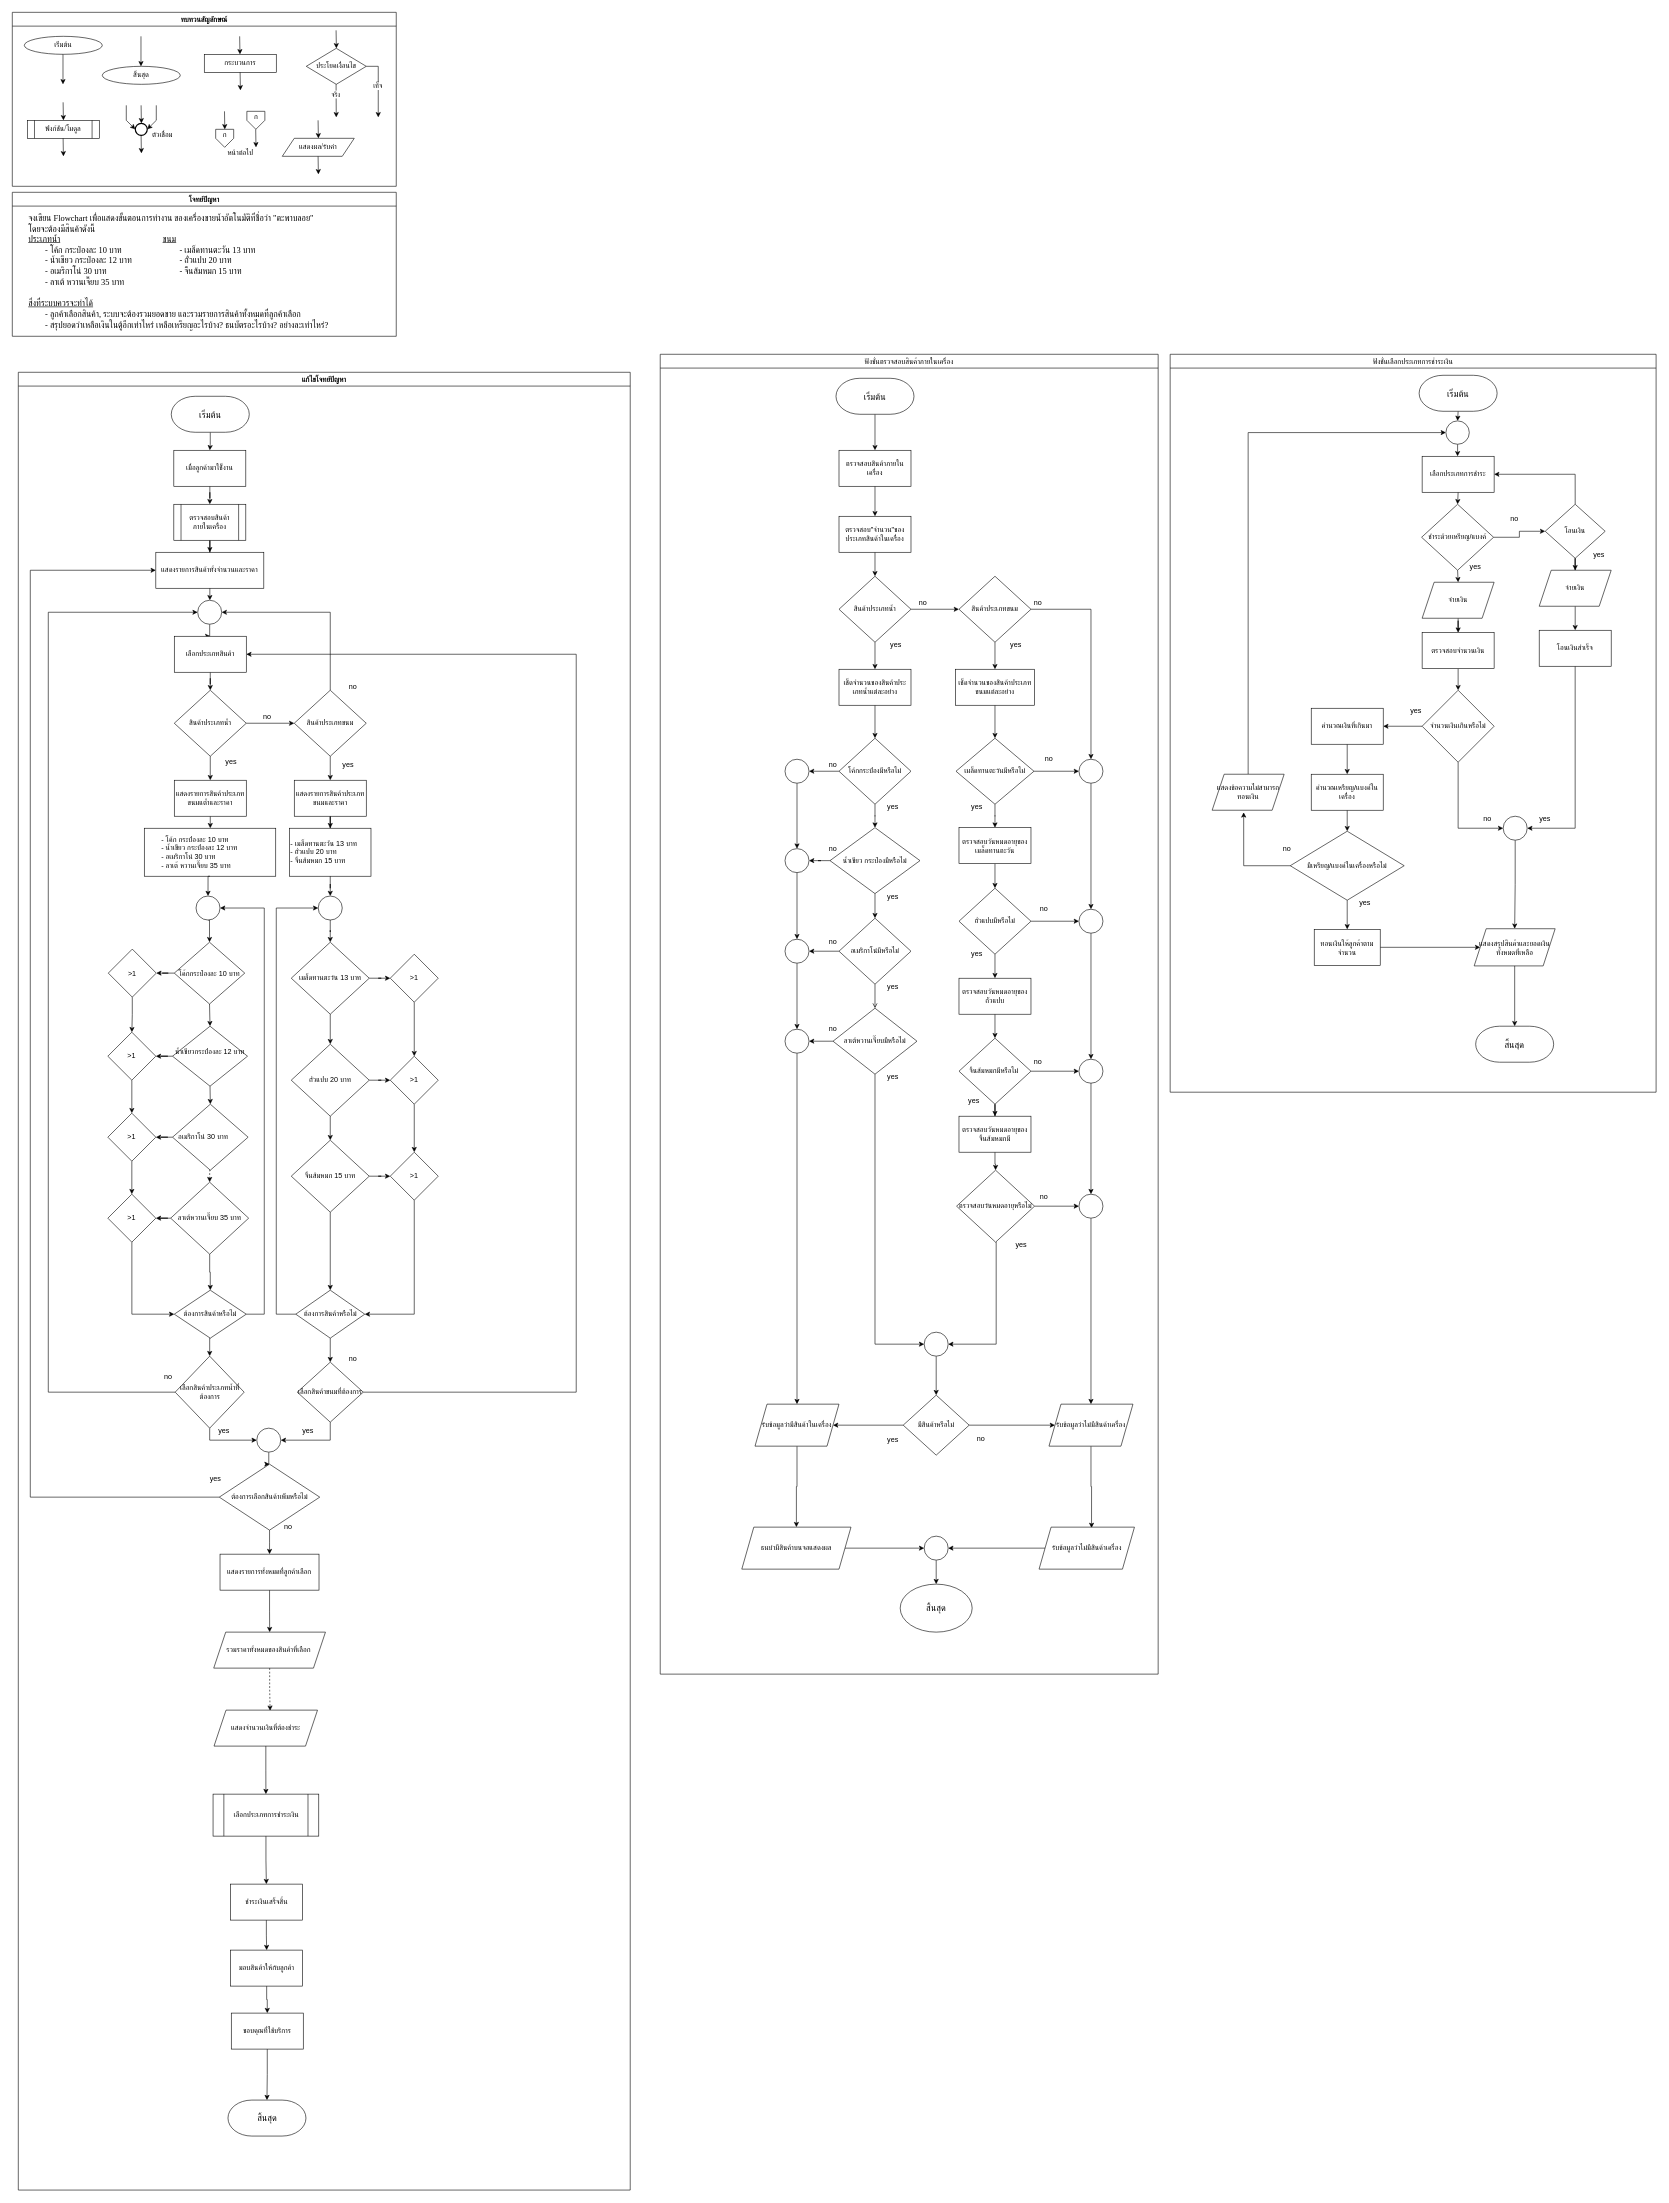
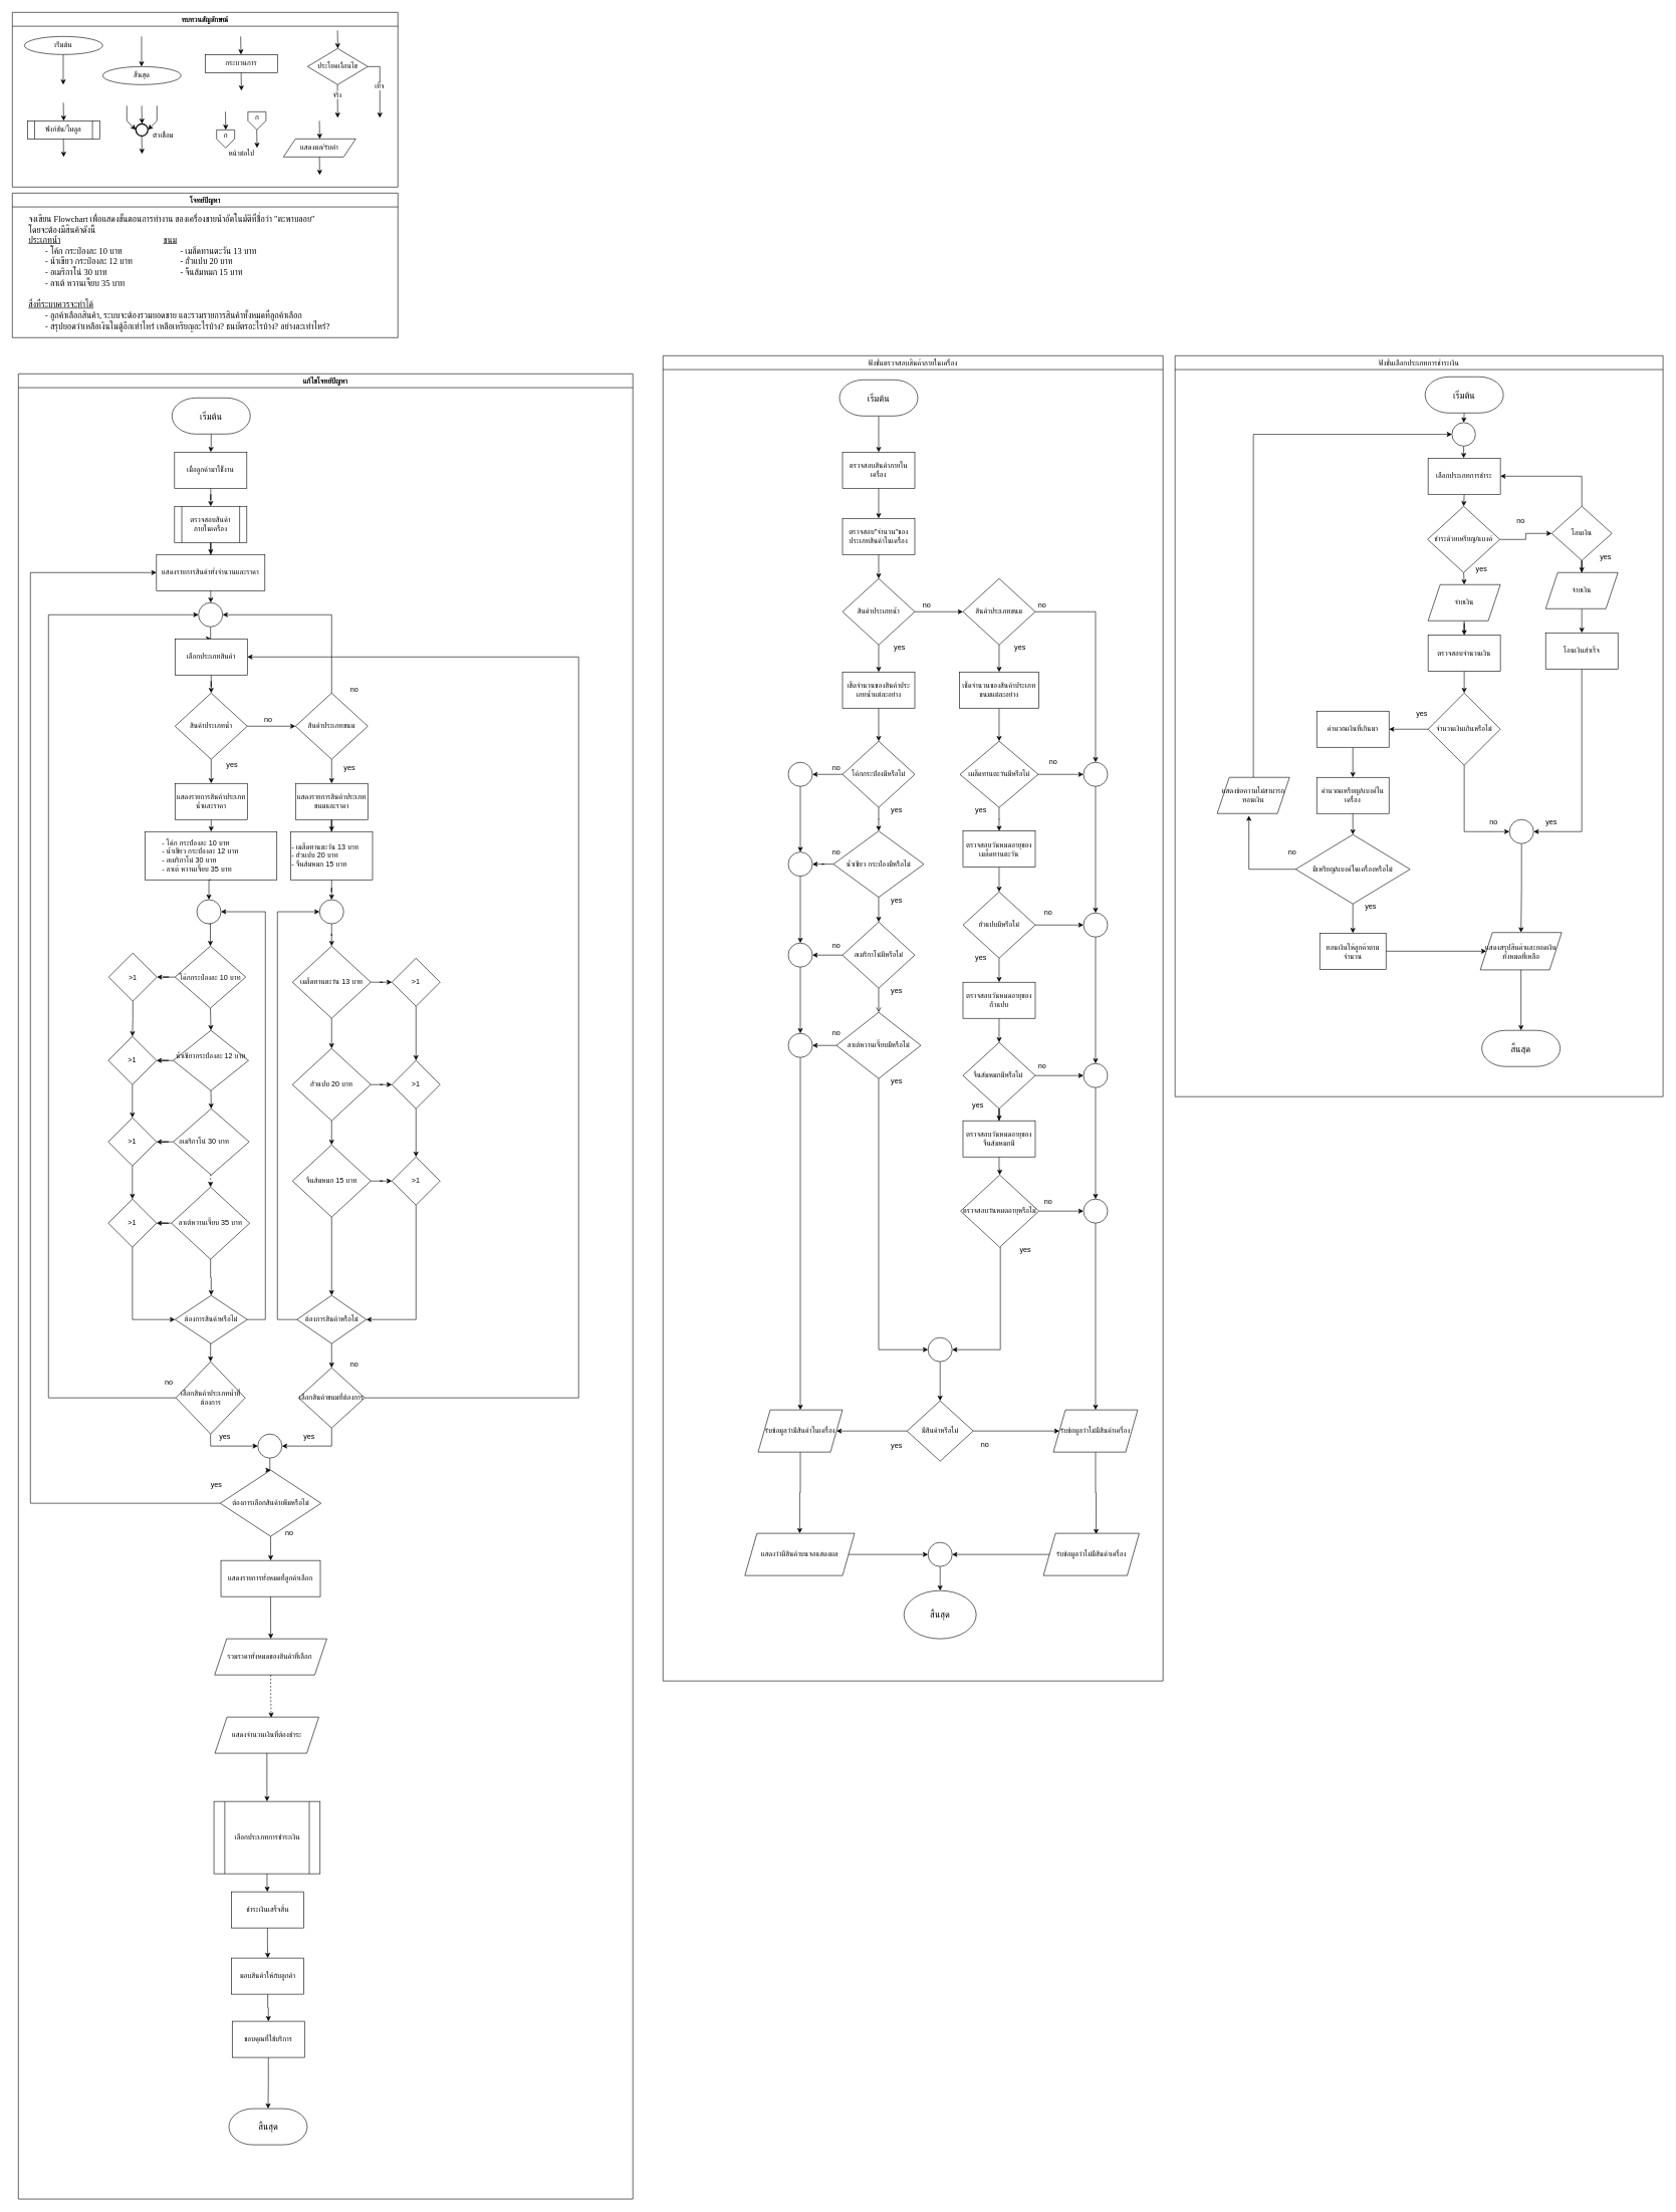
- <mxCell id="50" value="แสดงรายการสินค้าประเภทขนมแตํ้าและราคา" style="whiteSpace=wrap;html=1;" parent="37" vertex="1"><mxGeometry x="260" y="680" width="120" height="60" as="geometry" /></mxCell>
+ <mxCell id="50" value="แสดงรายการสินค้าประเภทนํ้าและราคา" style="whiteSpace=wrap;html=1;" parent="37" vertex="1"><mxGeometry x="260" y="680" width="120" height="60" as="geometry" /></mxCell>
- <mxCell id="247" value="ธนบ่ามีสินค้าบนจอแสดงผล" style="shape=parallelogram;perimeter=parallelogramPerimeter;whiteSpace=wrap;html=1;fixedSize=1;" vertex="1" parent="147"><mxGeometry x="136" y="1955" width="182" height="70" as="geometry" /></mxCell>
+ <mxCell id="247" value="แสดงว่ามีสินค้าบนจอแสดงผล" style="shape=parallelogram;perimeter=parallelogramPerimeter;whiteSpace=wrap;html=1;fixedSize=1;" vertex="1" parent="147"><mxGeometry x="136" y="1955" width="182" height="70" as="geometry" /></mxCell>
- <mxCell id="85" value="เลือกประเภทการชำระเงิน" style="shape=process;whiteSpace=wrap;html=1;backgroundOutline=1;" parent="37" vertex="1"><mxGeometry x="324.62" y="2370" width="176.25" height="70" as="geometry" /></mxCell>
+ <mxCell id="85" value="เลือกประเภทการชำระเงิน" style="shape=process;whiteSpace=wrap;html=1;backgroundOutline=1;" parent="37" vertex="1"><mxGeometry x="324.62" y="2370" width="176.25" height="120" as="geometry" /></mxCell>
